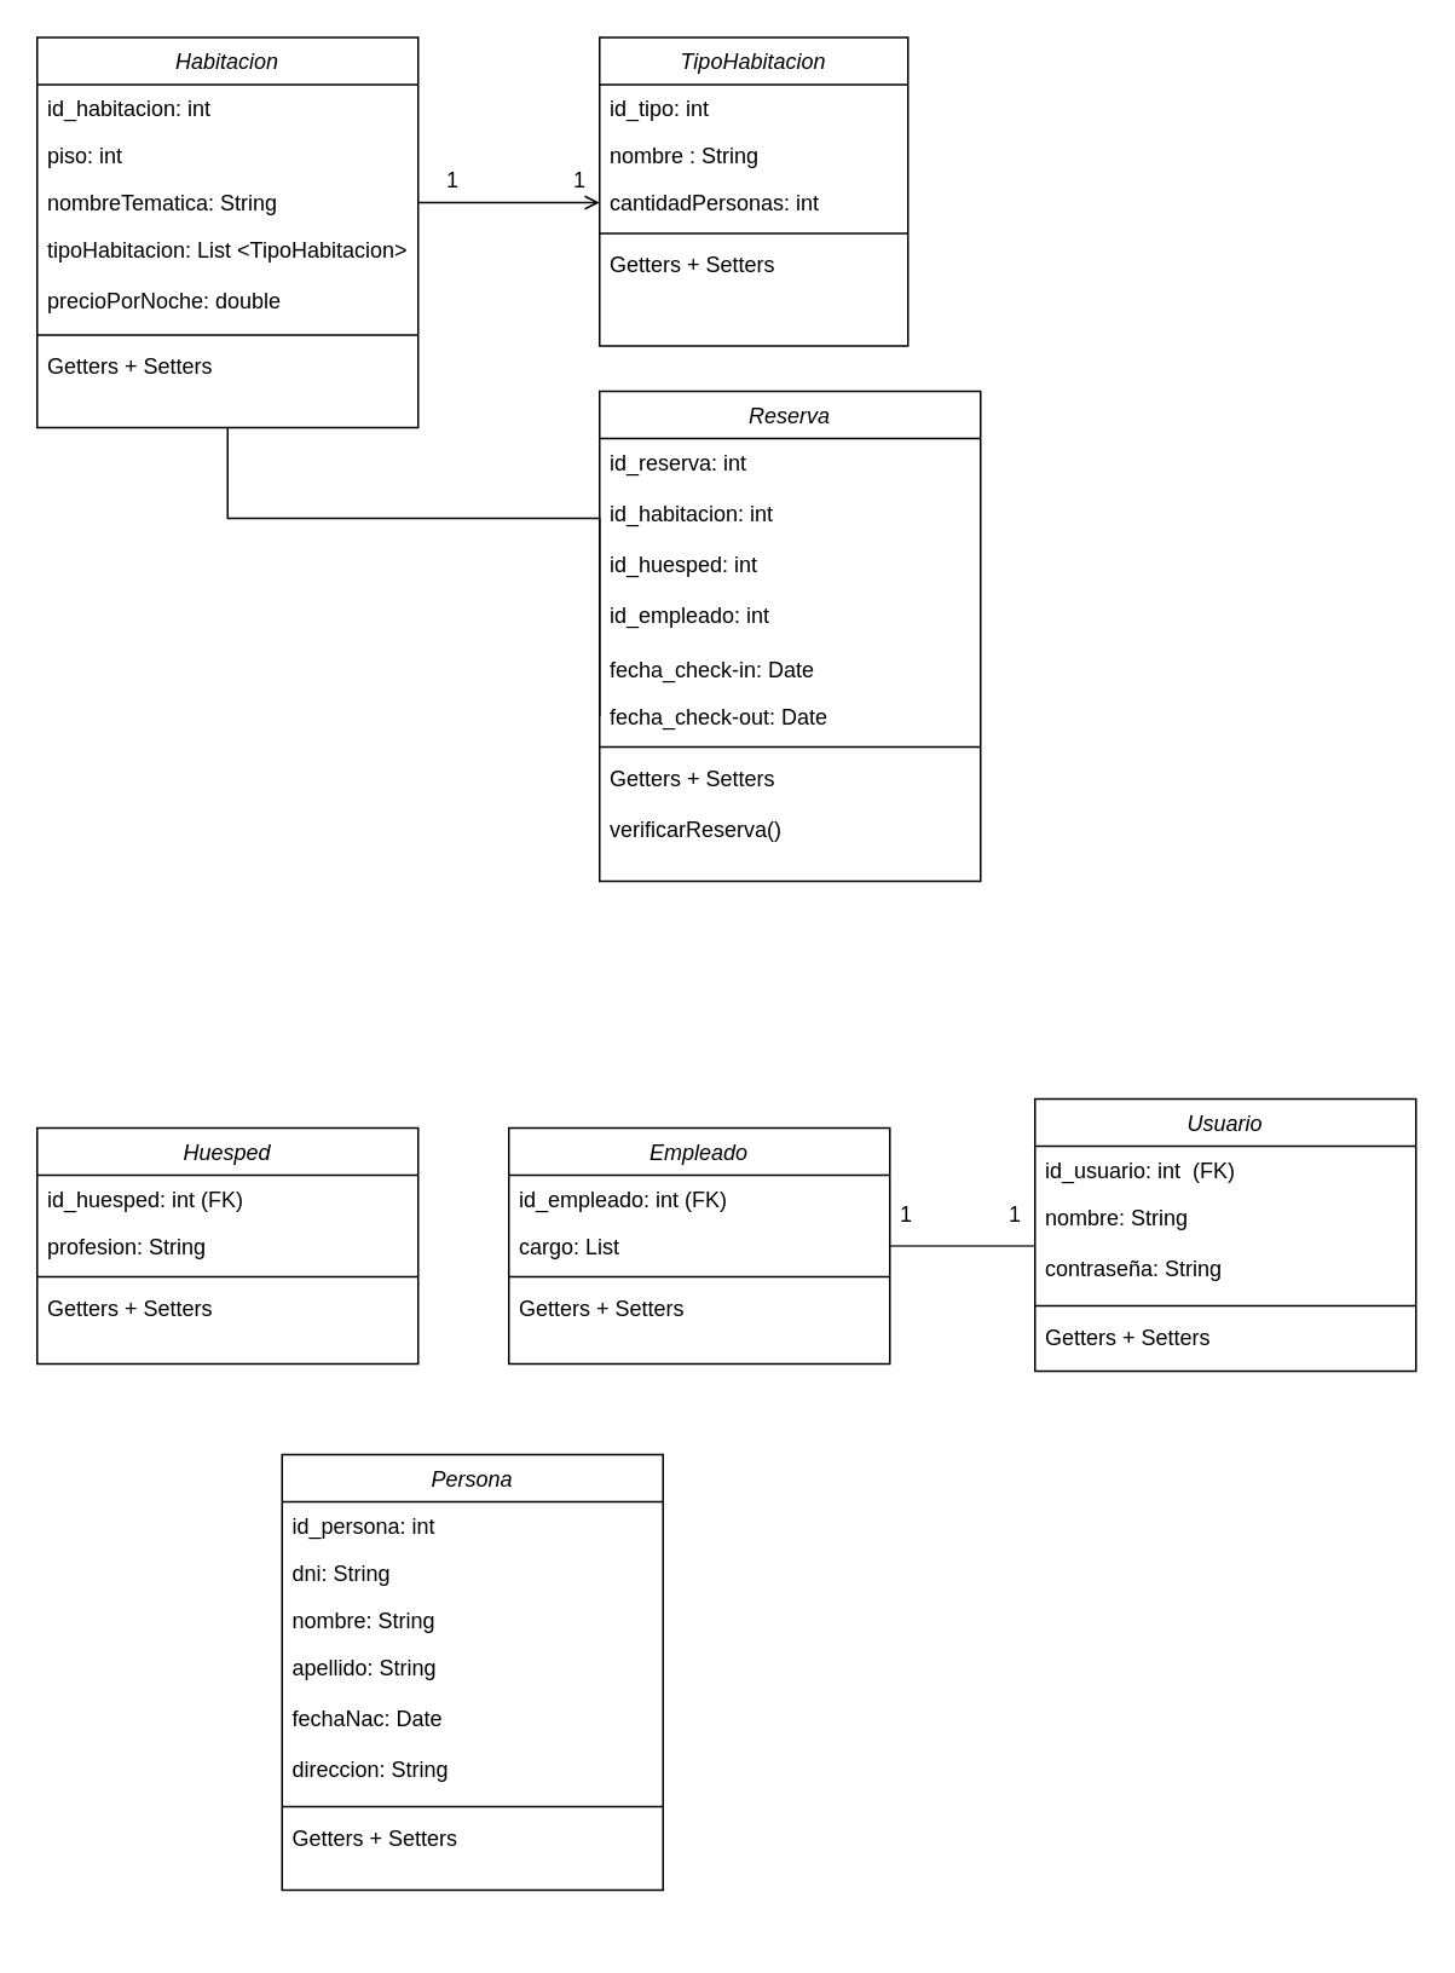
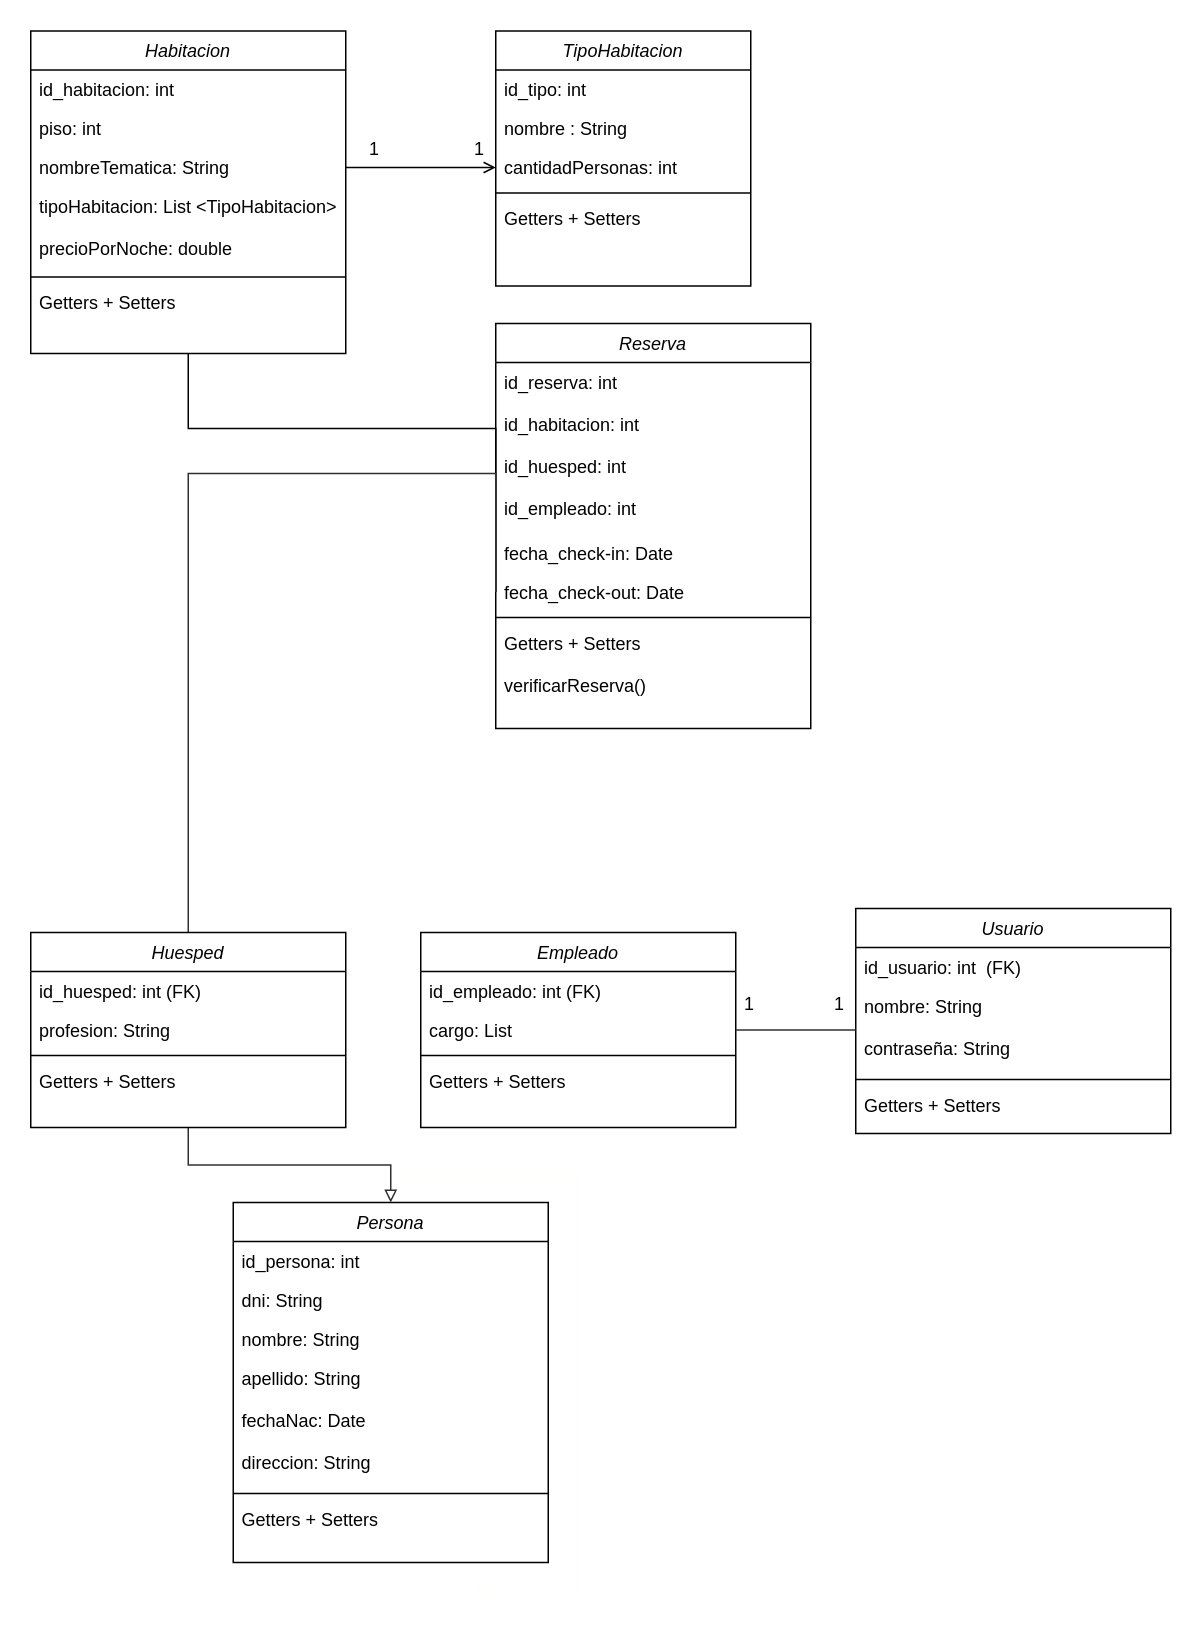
+ <mxCell id="34" style="edgeStyle=orthogonalEdgeStyle;rounded=0;orthogonalLoop=1;jettySize=auto;html=1;entryX=0;entryY=0.5;entryDx=0;entryDy=0;endArrow=none;endFill=0;strokeColor=#303030;" edge="1" parent="1" source="35" target="19"><mxGeometry relative="1" as="geometry"><Array as="points"><mxPoint x="125" y="315" /><mxPoint x="330" y="315" /></Array></mxGeometry></mxCell>
+ <mxCell id="33" style="edgeStyle=orthogonalEdgeStyle;rounded=0;orthogonalLoop=1;jettySize=auto;html=1;entryX=0.5;entryY=0;entryDx=0;entryDy=0;endArrow=block;endFill=0;strokeColor=#303030;" edge="1" parent="1" source="35" target="26"><mxGeometry relative="1" as="geometry" /></mxCell>
